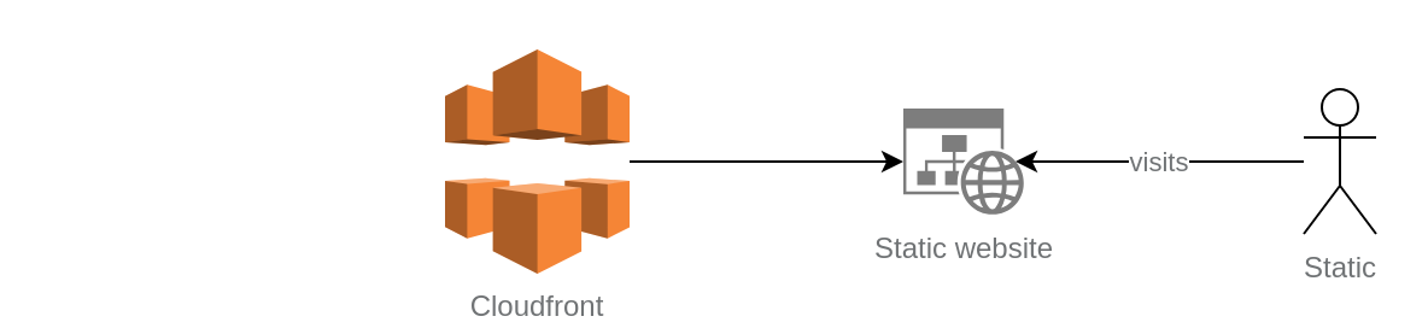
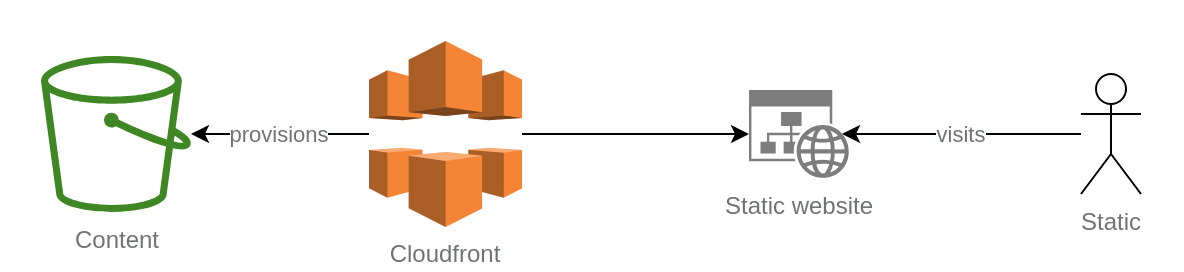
+ <mxCell id="2" value="Content" style="sketch=0;outlineConnect=0;fontColor=#707375;gradientColor=none;fillColor=#3F8624;strokeColor=none;dashed=0;verticalLabelPosition=bottom;verticalAlign=top;align=center;html=1;fontSize=12;fontStyle=0;aspect=fixed;pointerEvents=1;shape=mxgraph.aws4.bucket;" parent="1" vertex="1"><mxGeometry x="20" y="27.5" width="75" height="78" as="geometry" /></mxCell>
+ <mxCell id="3" value="provisions" style="edgeStyle=none;html=1;fontColor=#707375;" parent="1" source="5" target="2" edge="1"><mxGeometry relative="1" as="geometry" /></mxCell>
